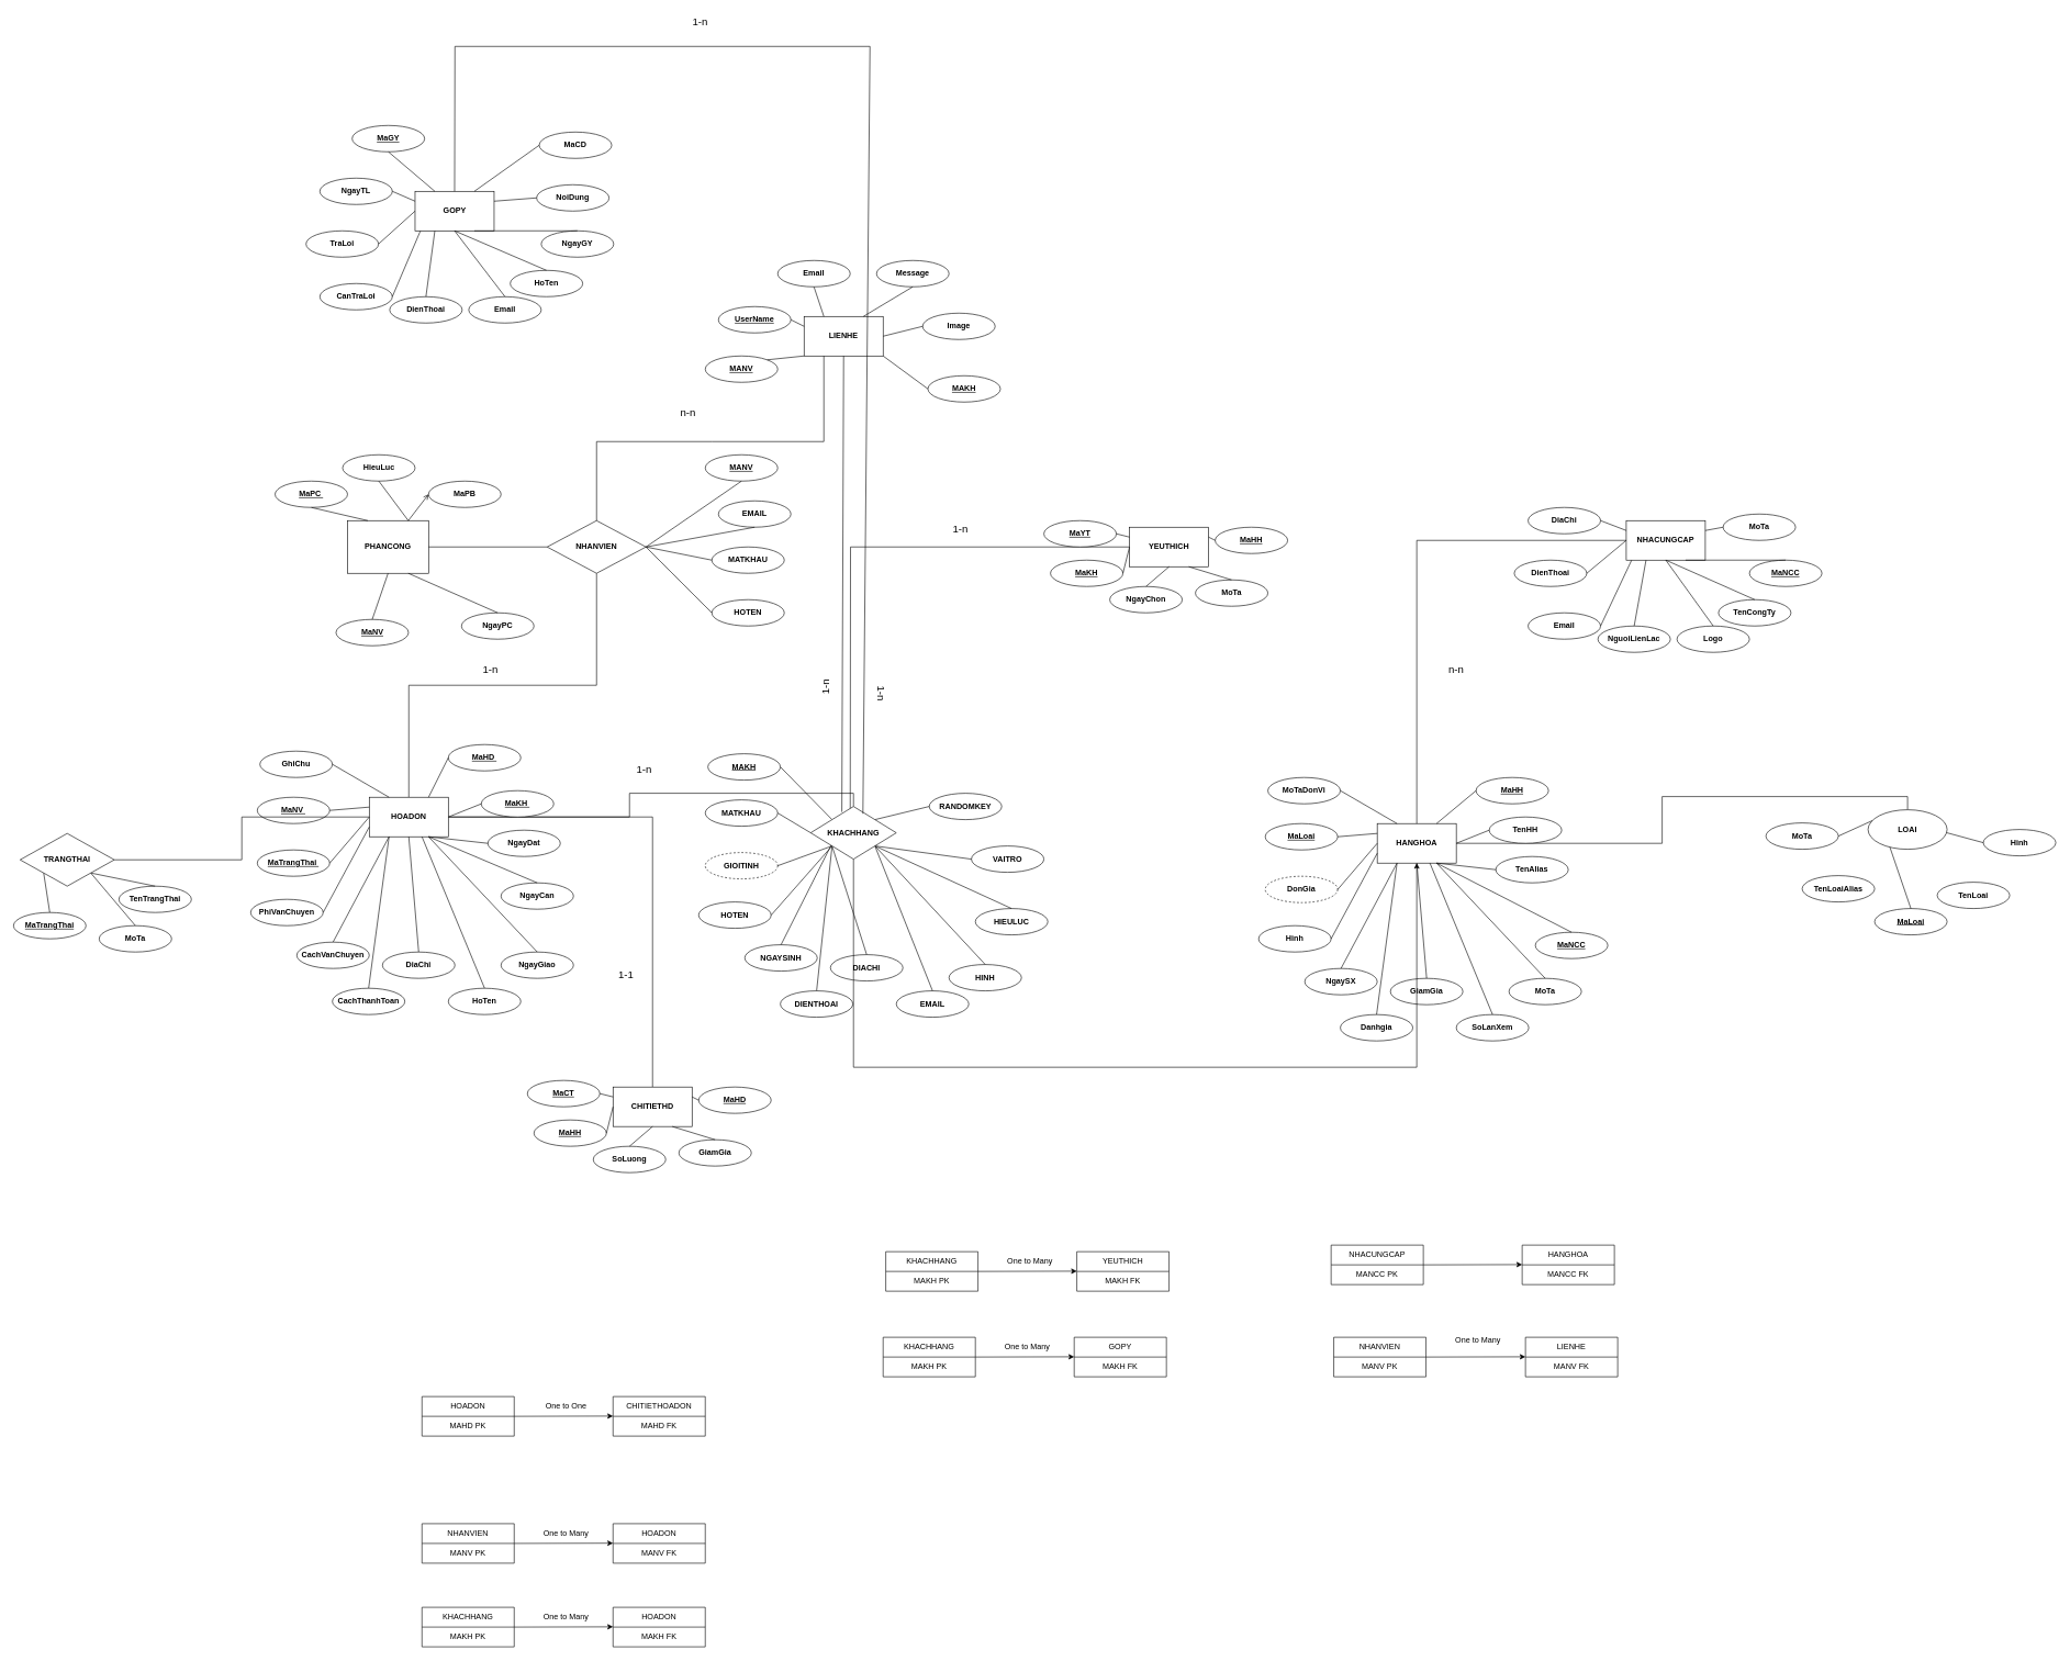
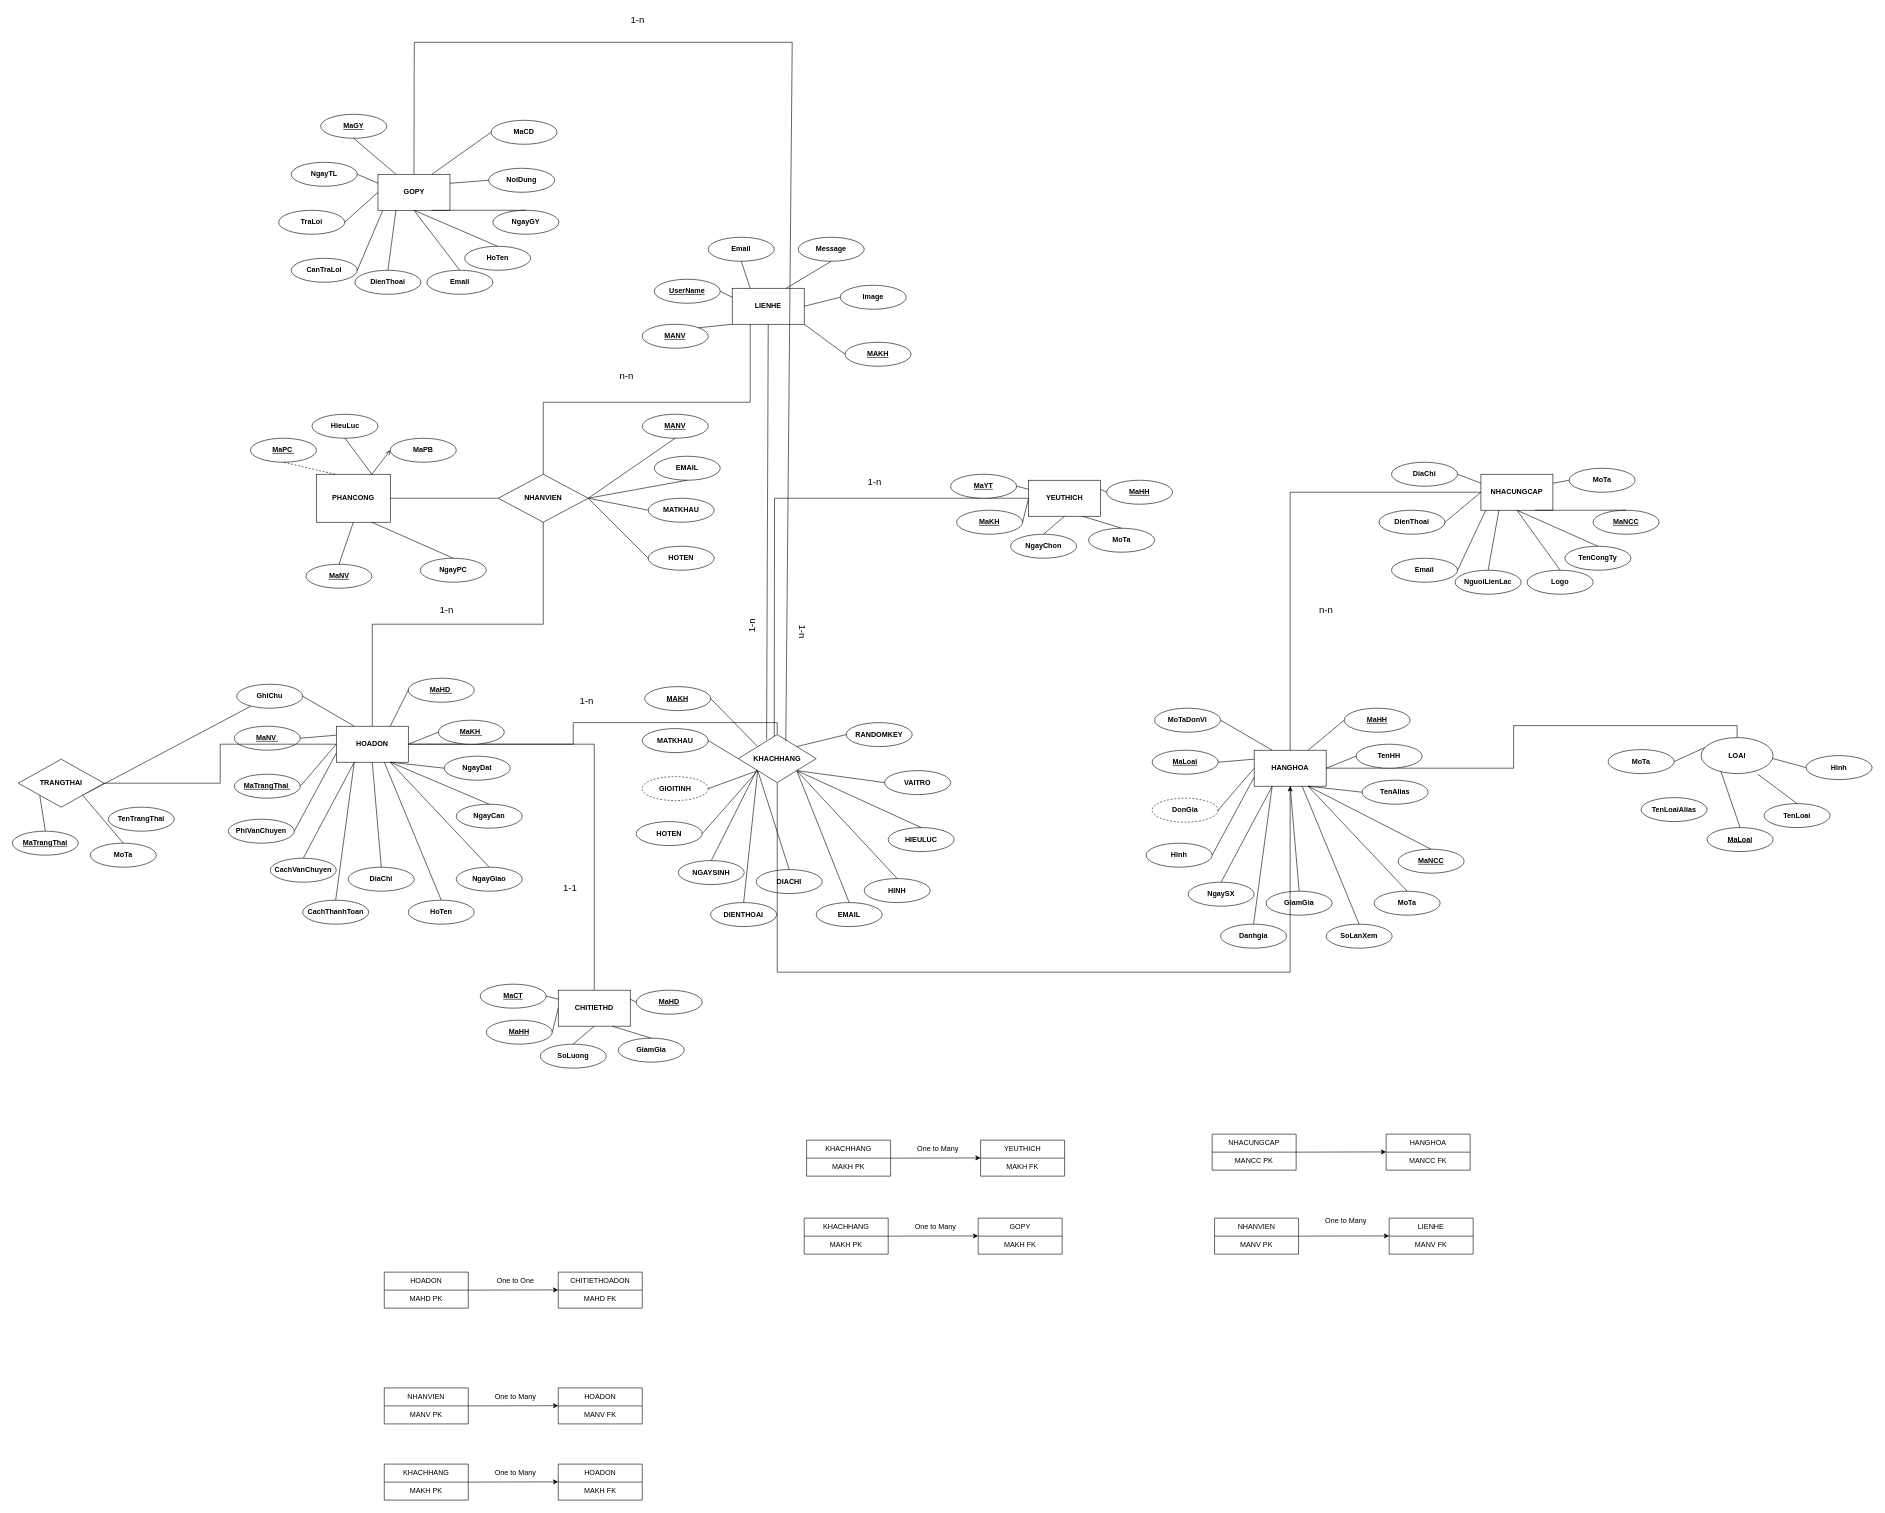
- <mxCell id="189" value="" style="endArrow=none;html=1;rounded=0;exitX=0.25;exitY=0;exitDx=0;exitDy=0;entryX=0.5;entryY=1;entryDx=0;entryDy=0;fontStyle=1" parent="1" source="179" target="188" edge="1"><mxGeometry width="50" height="50" relative="1" as="geometry"><mxPoint x="89" y="770" as="sourcePoint" /><mxPoint x="-97" y="435" as="targetPoint" /></mxGeometry></mxCell>
+ <mxCell id="189" value="" style="endArrow=none;html=1;rounded=0;exitX=0.25;exitY=0;exitDx=0;exitDy=0;entryX=0.5;entryY=1;entryDx=0;entryDy=0;fontStyle=1;dashed=1;" parent="1" source="179" target="188" edge="1"><mxGeometry width="50" height="50" relative="1" as="geometry"><mxPoint x="89" y="770" as="sourcePoint" /><mxPoint x="-97" y="435" as="targetPoint" /></mxGeometry></mxCell>
+ <mxCell id="62" value="" style="endArrow=none;html=1;rounded=0;exitX=0.787;exitY=1.016;exitDx=0;exitDy=0;entryX=0.5;entryY=0;entryDx=0;entryDy=0;fontStyle=1;exitPerimeter=0;" parent="1" source="55" target="61" edge="1"><mxGeometry width="50" height="50" relative="1" as="geometry"><mxPoint x="2825" y="1329" as="sourcePoint" /><mxPoint x="2695" y="1229" as="targetPoint" /></mxGeometry></mxCell>
- <mxCell id="86" value="" style="endArrow=none;html=1;rounded=0;exitX=1;exitY=1;exitDx=0;exitDy=0;entryX=0.5;entryY=0;entryDx=0;entryDy=0;fontStyle=1;" parent="1" source="195" target="85" edge="1"><mxGeometry width="50" height="50" relative="1" as="geometry"><mxPoint x="164.28" y="1319.86" as="sourcePoint" /><mxPoint x="-55" y="1030" as="targetPoint" /></mxGeometry></mxCell>
+ <mxCell id="86" value="" style="endArrow=none;html=1;rounded=0;exitX=1;exitY=1;exitDx=0;exitDy=0;fontStyle=1;" parent="1" source="195" target="100" edge="1"><mxGeometry width="50" height="50" relative="1" as="geometry"><mxPoint x="164.28" y="1319.86" as="sourcePoint" /><mxPoint x="-55" y="1030" as="targetPoint" /></mxGeometry></mxCell>
